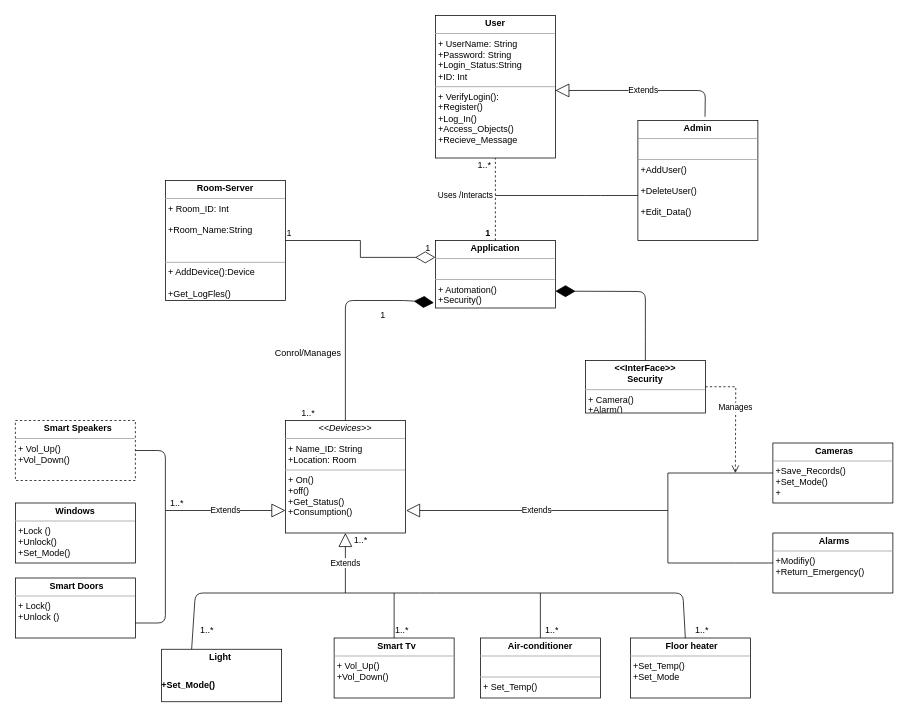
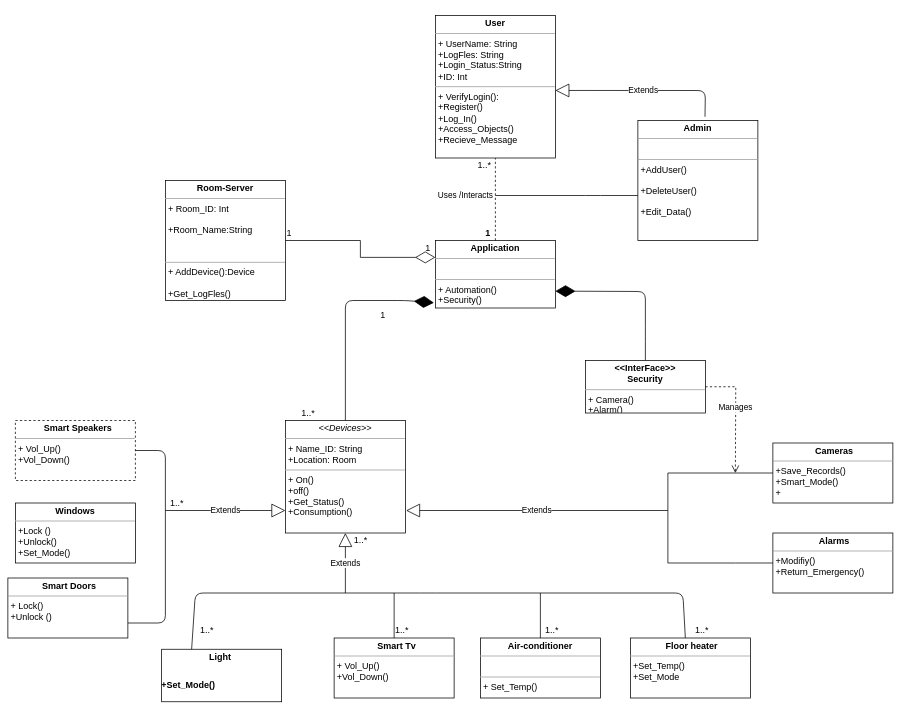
- <mxCell id="2" value="&lt;p style=&quot;margin: 0px ; margin-top: 4px ; text-align: center&quot;&gt;&lt;b&gt;User&lt;/b&gt;&lt;/p&gt;&lt;hr size=&quot;1&quot;&gt;&lt;p style=&quot;margin: 0px ; margin-left: 4px&quot;&gt;+ UserName: String&lt;/p&gt;&lt;p style=&quot;margin: 0px ; margin-left: 4px&quot;&gt;+Password: String&amp;nbsp;&lt;/p&gt;&lt;p style=&quot;margin: 0px ; margin-left: 4px&quot;&gt;+Login_Status:String&amp;nbsp;&lt;/p&gt;&lt;p style=&quot;margin: 0px ; margin-left: 4px&quot;&gt;+ID: Int&lt;/p&gt;&lt;hr size=&quot;1&quot;&gt;&lt;p style=&quot;margin: 0px ; margin-left: 4px&quot;&gt;+ VerifyLogin():&amp;nbsp;&lt;/p&gt;&lt;p style=&quot;margin: 0px ; margin-left: 4px&quot;&gt;+Register()&lt;/p&gt;&lt;p style=&quot;margin: 0px ; margin-left: 4px&quot;&gt;+Log_In()&lt;/p&gt;&lt;p style=&quot;margin: 0px ; margin-left: 4px&quot;&gt;+Access_Objects()&lt;/p&gt;&lt;p style=&quot;margin: 0px ; margin-left: 4px&quot;&gt;+Recieve_Message&lt;/p&gt;&lt;p style=&quot;margin: 0px ; margin-left: 4px&quot;&gt;&lt;br&gt;&lt;/p&gt;" style="verticalAlign=top;align=left;overflow=fill;fontSize=12;fontFamily=Helvetica;html=1;" parent="1" vertex="1"><mxGeometry x="580" y="20" width="160" height="190" as="geometry" /></mxCell>
+ <mxCell id="2" value="&lt;p style=&quot;margin: 0px ; margin-top: 4px ; text-align: center&quot;&gt;&lt;b&gt;User&lt;/b&gt;&lt;/p&gt;&lt;hr size=&quot;1&quot;&gt;&lt;p style=&quot;margin: 0px ; margin-left: 4px&quot;&gt;+ UserName: String&lt;/p&gt;&lt;p style=&quot;margin: 0px ; margin-left: 4px&quot;&gt;+LogFles: String&amp;nbsp;&lt;/p&gt;&lt;p style=&quot;margin: 0px ; margin-left: 4px&quot;&gt;+Login_Status:String&amp;nbsp;&lt;/p&gt;&lt;p style=&quot;margin: 0px ; margin-left: 4px&quot;&gt;+ID: Int&lt;/p&gt;&lt;hr size=&quot;1&quot;&gt;&lt;p style=&quot;margin: 0px ; margin-left: 4px&quot;&gt;+ VerifyLogin():&amp;nbsp;&lt;/p&gt;&lt;p style=&quot;margin: 0px ; margin-left: 4px&quot;&gt;+Register()&lt;/p&gt;&lt;p style=&quot;margin: 0px ; margin-left: 4px&quot;&gt;+Log_In()&lt;/p&gt;&lt;p style=&quot;margin: 0px ; margin-left: 4px&quot;&gt;+Access_Objects()&lt;/p&gt;&lt;p style=&quot;margin: 0px ; margin-left: 4px&quot;&gt;+Recieve_Message&lt;/p&gt;&lt;p style=&quot;margin: 0px ; margin-left: 4px&quot;&gt;&lt;br&gt;&lt;/p&gt;" style="verticalAlign=top;align=left;overflow=fill;fontSize=12;fontFamily=Helvetica;html=1;" parent="1" vertex="1"><mxGeometry x="580" y="20" width="160" height="190" as="geometry" /></mxCell>
- <mxCell id="29" value="Conrol/Manages" style="text;html=1;align=center;verticalAlign=middle;resizable=0;points=[];autosize=1;strokeColor=none;fillColor=none;" parent="1" vertex="1"><mxGeometry x="355" y="460" width="110" height="20" as="geometry" /></mxCell>
- <mxCell id="32" value="&lt;p style=&quot;margin: 0px ; margin-top: 4px ; text-align: center&quot;&gt;&lt;/p&gt;&lt;p style=&quot;text-align: center ; margin: 0px 0px 0px 4px&quot;&gt;&lt;b&gt;Cameras&lt;/b&gt;&lt;/p&gt;&lt;hr size=&quot;1&quot; style=&quot;text-align: center&quot;&gt;&lt;p style=&quot;margin: 0px 0px 0px 4px&quot;&gt;+Save_Records()&lt;/p&gt;&lt;p style=&quot;margin: 0px 0px 0px 4px&quot;&gt;+Set_Mode()&lt;/p&gt;&lt;p style=&quot;margin: 0px 0px 0px 4px&quot;&gt;+&lt;/p&gt;" style="verticalAlign=top;align=left;overflow=fill;fontSize=12;fontFamily=Helvetica;html=1;" vertex="1" parent="1"><mxGeometry x="1030" y="590" width="160" height="80" as="geometry" /></mxCell>
+ <mxCell id="32" value="&lt;p style=&quot;margin: 0px ; margin-top: 4px ; text-align: center&quot;&gt;&lt;/p&gt;&lt;p style=&quot;text-align: center ; margin: 0px 0px 0px 4px&quot;&gt;&lt;b&gt;Cameras&lt;/b&gt;&lt;/p&gt;&lt;hr size=&quot;1&quot; style=&quot;text-align: center&quot;&gt;&lt;p style=&quot;margin: 0px 0px 0px 4px&quot;&gt;+Save_Records()&lt;/p&gt;&lt;p style=&quot;margin: 0px 0px 0px 4px&quot;&gt;+Smart_Mode()&lt;/p&gt;&lt;p style=&quot;margin: 0px 0px 0px 4px&quot;&gt;+&lt;/p&gt;" style="verticalAlign=top;align=left;overflow=fill;fontSize=12;fontFamily=Helvetica;html=1;" vertex="1" parent="1"><mxGeometry x="1030" y="590" width="160" height="80" as="geometry" /></mxCell>
- <mxCell id="9" value="&lt;p style=&quot;margin: 0px ; margin-top: 4px ; text-align: center&quot;&gt;&lt;/p&gt;&lt;p style=&quot;text-align: center ; margin: 0px 0px 0px 4px&quot;&gt;&lt;b&gt;Smart Doors&lt;/b&gt;&lt;/p&gt;&lt;hr size=&quot;1&quot; style=&quot;text-align: center&quot;&gt;&lt;p style=&quot;margin: 0px 0px 0px 4px&quot;&gt;+ Lock()&lt;/p&gt;&lt;p style=&quot;margin: 0px 0px 0px 4px&quot;&gt;+Unlock&amp;nbsp;&lt;span&gt;()&lt;/span&gt;&lt;/p&gt;" style="verticalAlign=top;align=left;overflow=fill;fontSize=12;fontFamily=Helvetica;html=1;" parent="1" vertex="1"><mxGeometry x="20" y="770" width="160" height="80" as="geometry" /></mxCell>
+ <mxCell id="9" value="&lt;p style=&quot;margin: 0px ; margin-top: 4px ; text-align: center&quot;&gt;&lt;/p&gt;&lt;p style=&quot;text-align: center ; margin: 0px 0px 0px 4px&quot;&gt;&lt;b&gt;Smart Doors&lt;/b&gt;&lt;/p&gt;&lt;hr size=&quot;1&quot; style=&quot;text-align: center&quot;&gt;&lt;p style=&quot;margin: 0px 0px 0px 4px&quot;&gt;+ Lock()&lt;/p&gt;&lt;p style=&quot;margin: 0px 0px 0px 4px&quot;&gt;+Unlock&amp;nbsp;&lt;span&gt;()&lt;/span&gt;&lt;/p&gt;" style="verticalAlign=top;align=left;overflow=fill;fontSize=12;fontFamily=Helvetica;html=1;" parent="1" vertex="1"><mxGeometry x="10" y="770" width="160" height="80" as="geometry" /></mxCell>
